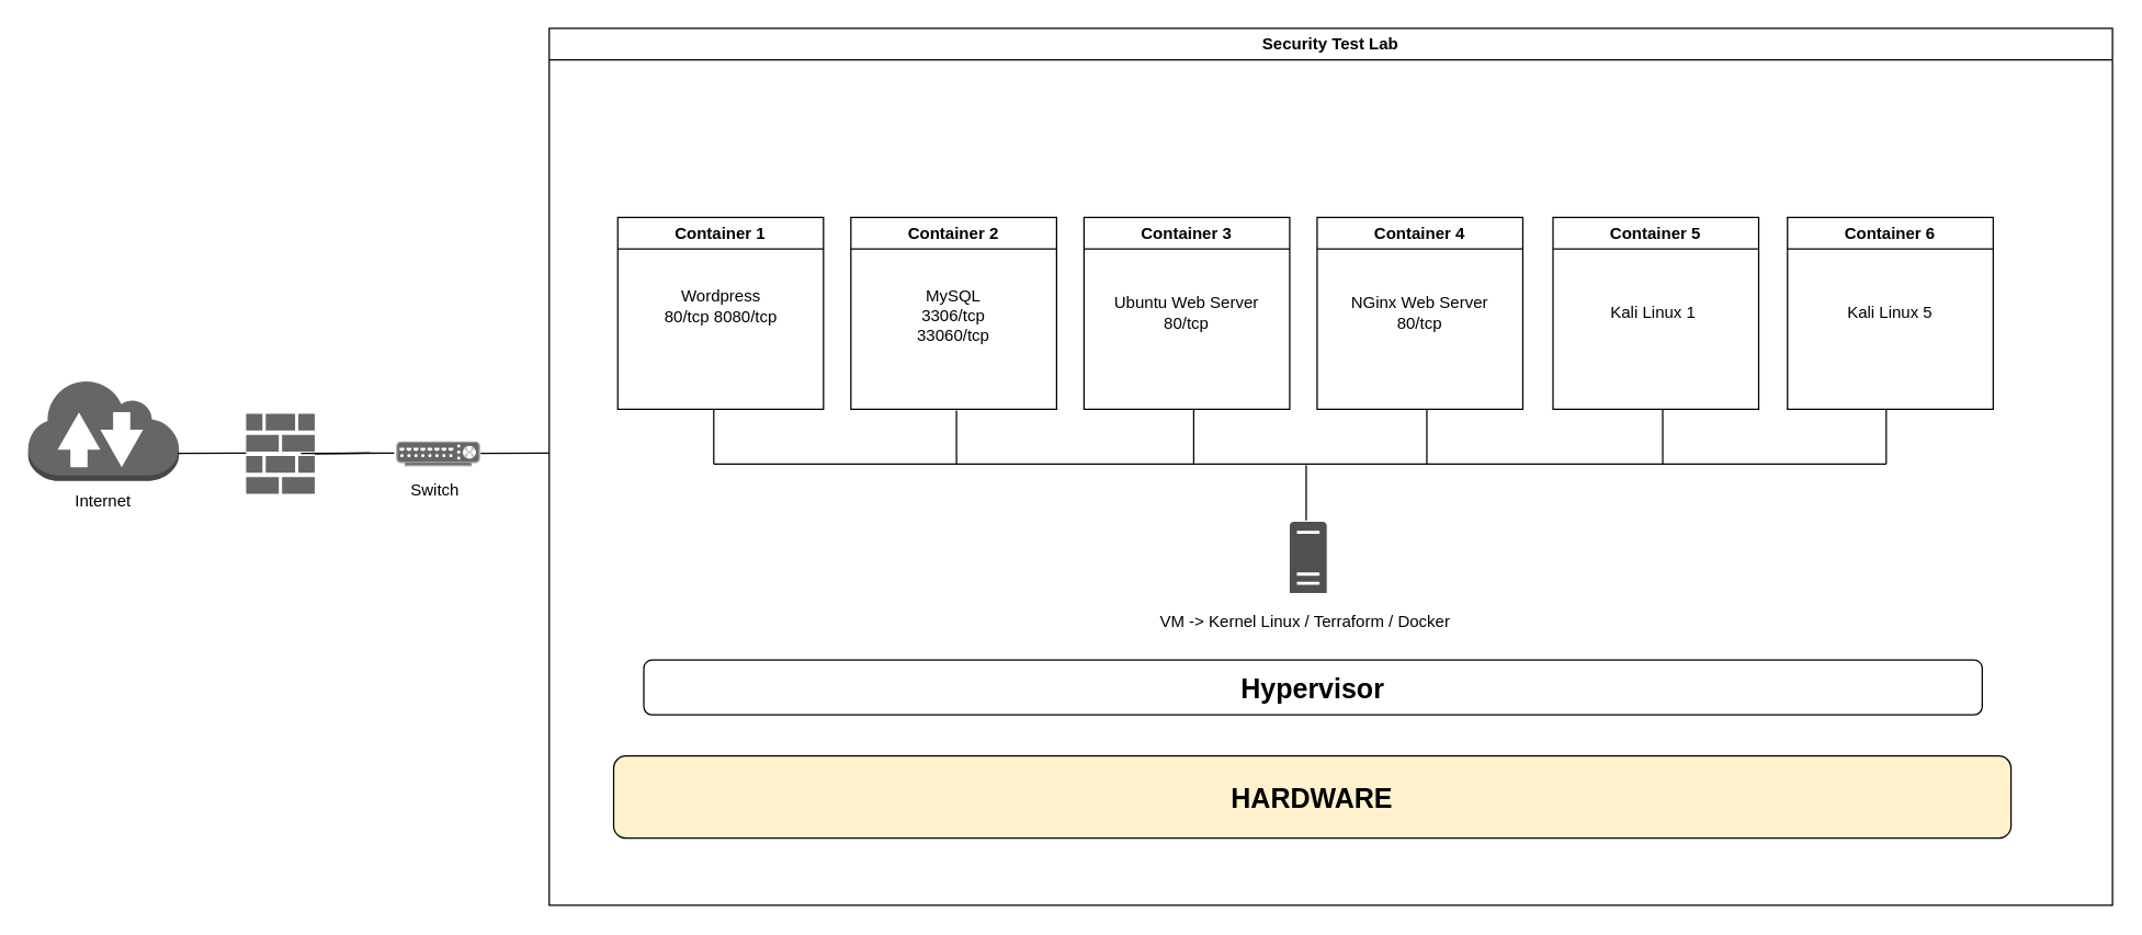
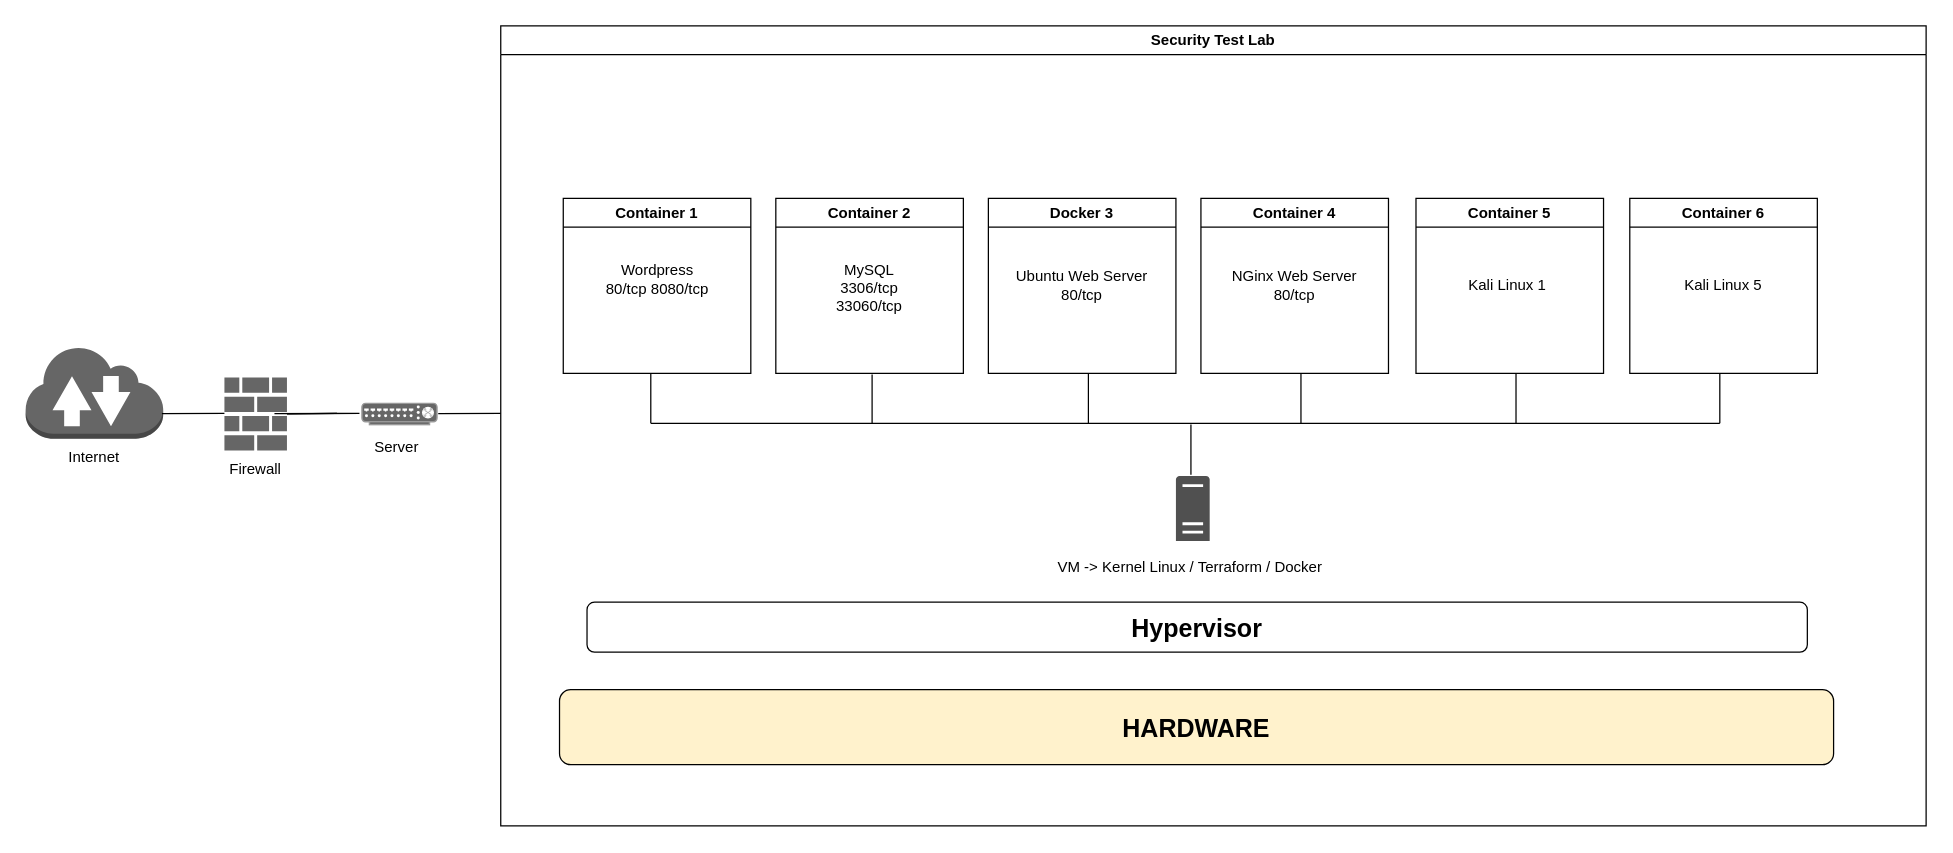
- <mxCell id="15" value="Container 3" style="swimlane;whiteSpace=wrap;html=1;" parent="10" vertex="1"><mxGeometry x="390" y="138" width="150" height="140" as="geometry" /></mxCell>
+ <mxCell id="15" value="Docker 3" style="swimlane;whiteSpace=wrap;html=1;" parent="10" vertex="1"><mxGeometry x="390" y="138" width="150" height="140" as="geometry" /></mxCell>
- <mxCell id="6" value="Switch" style="text;html=1;strokeColor=none;fillColor=none;align=center;verticalAlign=middle;whiteSpace=wrap;rounded=0;" parent="1" vertex="1"><mxGeometry x="287" y="342" width="60" height="30" as="geometry" /></mxCell>
+ <mxCell id="6" value="Server" style="text;html=1;strokeColor=none;fillColor=none;align=center;verticalAlign=middle;whiteSpace=wrap;rounded=0;" parent="1" vertex="1"><mxGeometry x="287" y="342" width="60" height="30" as="geometry" /></mxCell>
+ <mxCell id="5" value="Firewall" style="text;html=1;strokeColor=none;fillColor=none;align=center;verticalAlign=middle;whiteSpace=wrap;rounded=0;" parent="1" vertex="1"><mxGeometry x="174" y="359.75" width="60" height="30" as="geometry" /></mxCell>
